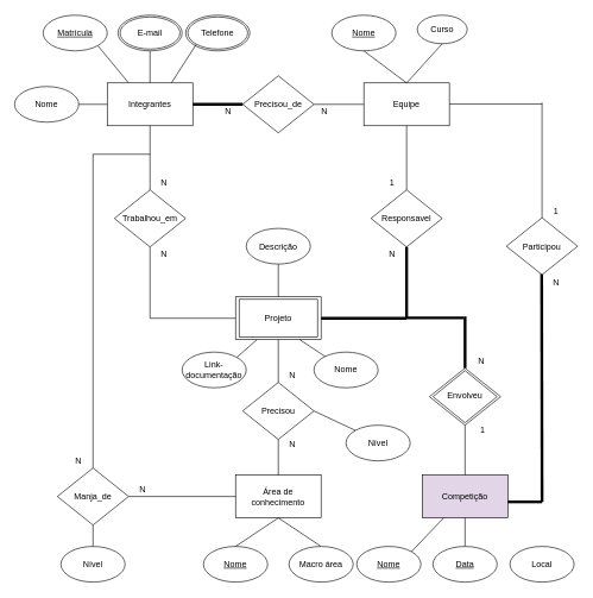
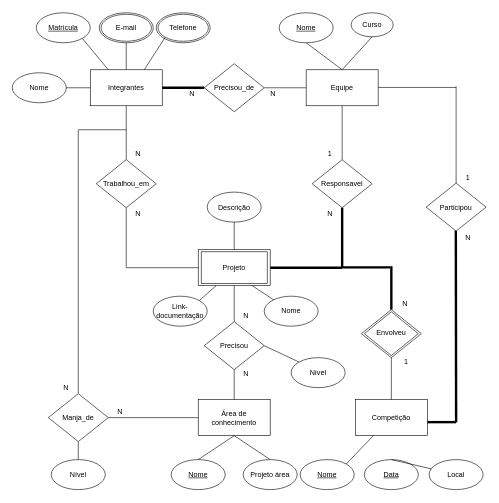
- <mxCell id="15" value="Competição" style="rounded=0;whiteSpace=wrap;html=1;fillColor=#e1d5e7;" parent="1" vertex="1"><mxGeometry x="592" y="665.5" width="120" height="60" as="geometry" /></mxCell>
+ <mxCell id="15" value="Competição" style="rounded=0;whiteSpace=wrap;html=1;" parent="1" vertex="1"><mxGeometry x="592" y="665.5" width="120" height="60" as="geometry" /></mxCell>
- <mxCell id="26" value="" style="endArrow=none;html=1;entryX=0.5;entryY=1;entryDx=0;entryDy=0;exitX=0.5;exitY=0;exitDx=0;exitDy=0;" parent="1" source="14" target="15" edge="1"><mxGeometry width="50" height="50" relative="1" as="geometry"><mxPoint x="662" y="675.5" as="sourcePoint" /><mxPoint x="662" y="640.5" as="targetPoint" /></mxGeometry></mxCell>
+ <mxCell id="26" value="" style="endArrow=none;html=1;exitX=0.5;exitY=0;exitDx=0;exitDy=0;" parent="1" source="14" target="17" edge="1"><mxGeometry width="50" height="50" relative="1" as="geometry"><mxPoint x="662" y="675.5" as="sourcePoint" /><mxPoint x="662" y="640.5" as="targetPoint" /></mxGeometry></mxCell>
- <mxCell id="91" value="Macro área" style="ellipse;whiteSpace=wrap;html=1;" vertex="1" parent="1"><mxGeometry x="405" y="765.5" width="90" height="50" as="geometry" /></mxCell>
+ <mxCell id="91" value="Projeto área" style="ellipse;whiteSpace=wrap;html=1;" vertex="1" parent="1"><mxGeometry x="405" y="765.5" width="90" height="50" as="geometry" /></mxCell>
